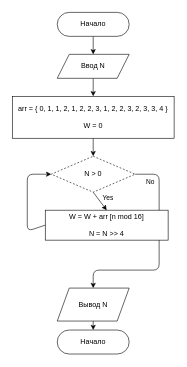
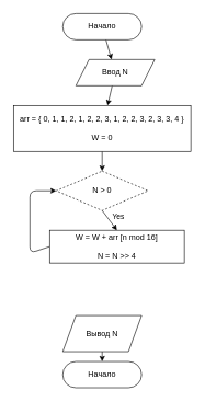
- <mxCell id="5" value="Ввод N" style="shape=parallelogram;perimeter=parallelogramPerimeter;whiteSpace=wrap;html=1;fixedSize=1;" vertex="1" parent="1"><mxGeometry x="95" y="90" width="120" height="40" as="geometry" /></mxCell>
+ <mxCell id="5" value="Ввод N" style="shape=parallelogram;perimeter=parallelogramPerimeter;whiteSpace=wrap;html=1;fixedSize=1;" vertex="1" parent="1"><mxGeometry x="115" y="90" width="120" height="40" as="geometry" /></mxCell>
- <mxCell id="10" style="edgeStyle=none;html=1;exitX=1;exitY=0.5;exitDx=0;exitDy=0;entryX=0.5;entryY=0;entryDx=0;entryDy=0;" edge="1" parent="1" source="12" target="16"><mxGeometry relative="1" as="geometry"><Array as="points"><mxPoint x="265" y="290" /><mxPoint x="265" y="450" /><mxPoint x="155" y="450" /></Array></mxGeometry></mxCell>
- <mxCell id="11" value="No" style="edgeLabel;html=1;align=center;verticalAlign=top;resizable=0;points=[];" vertex="1" connectable="0" parent="10"><mxGeometry x="-0.848" y="1" relative="1" as="geometry"><mxPoint x="-2" y="1" as="offset" /></mxGeometry></mxCell>
